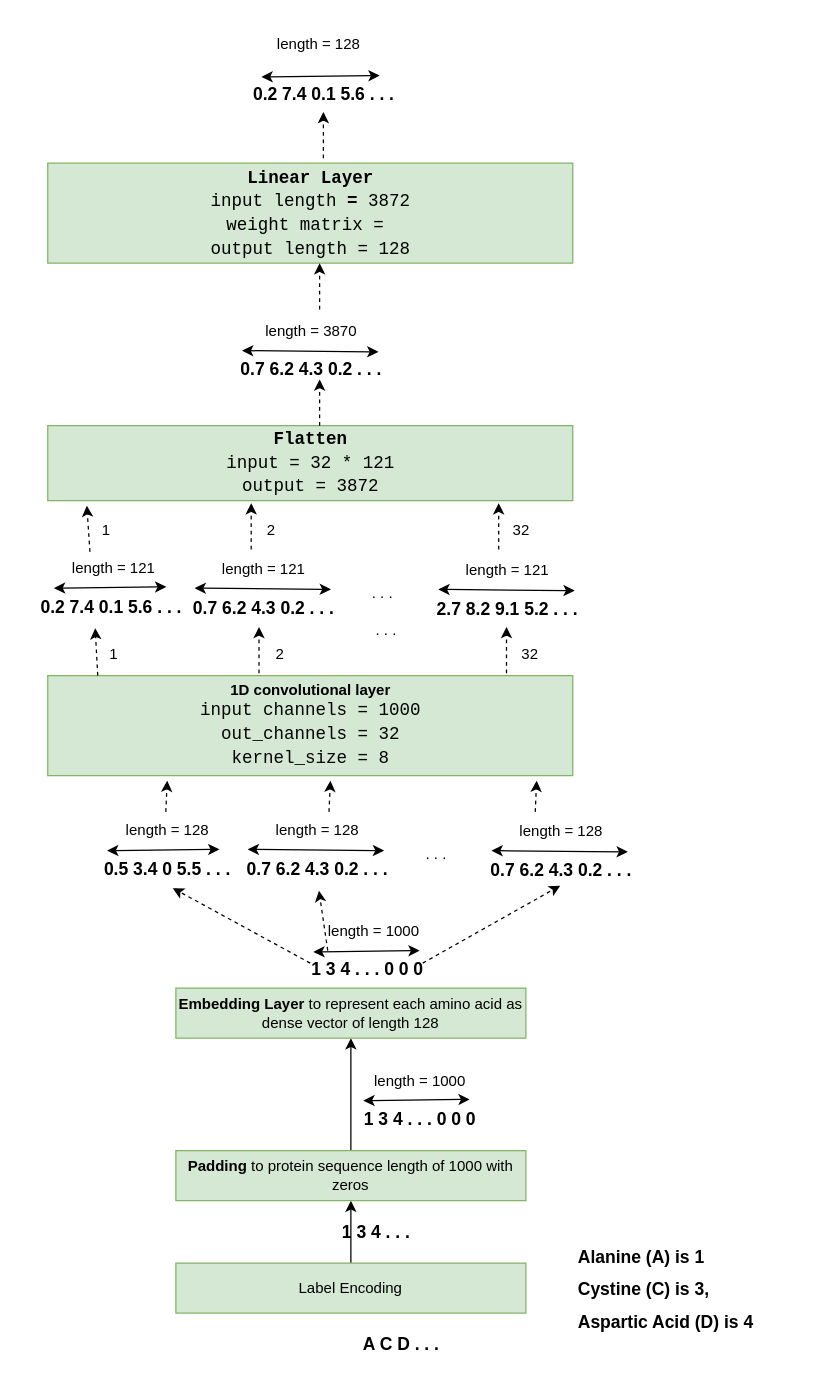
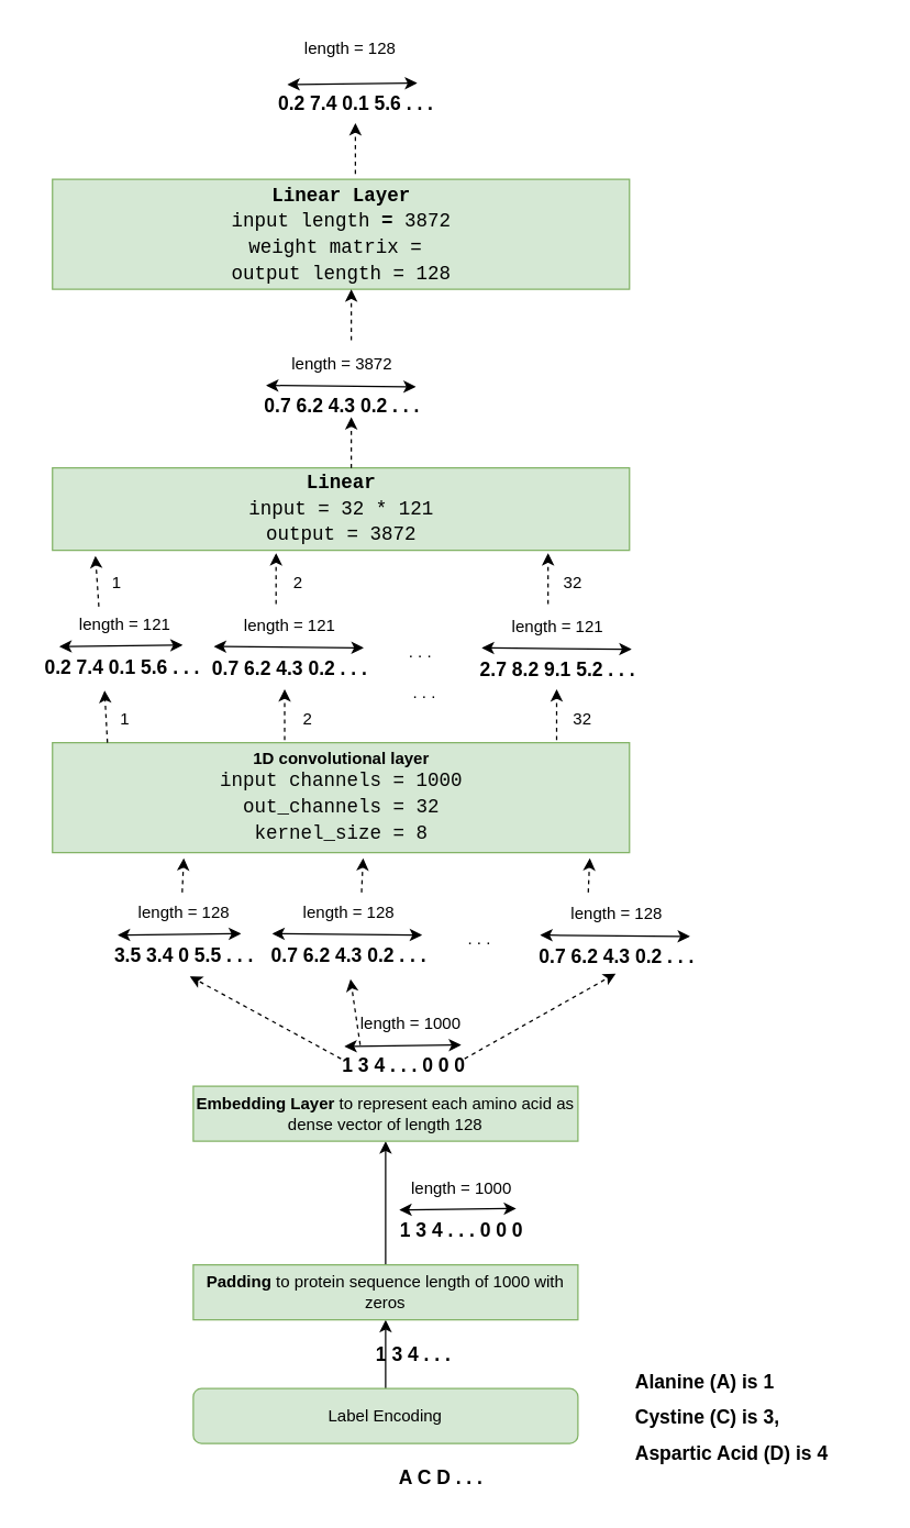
- <mxCell id="63" value="length = 3870" style="text;html=1;align=center;verticalAlign=middle;resizable=0;points=[];autosize=1;strokeColor=none;fillColor=none;" vertex="1" parent="1"><mxGeometry x="197.98" y="250" width="100" height="30" as="geometry" /></mxCell>
+ <mxCell id="63" value="length = 3872" style="text;html=1;align=center;verticalAlign=middle;resizable=0;points=[];autosize=1;strokeColor=none;fillColor=none;" vertex="1" parent="1"><mxGeometry x="197.98" y="250" width="100" height="30" as="geometry" /></mxCell>
- <mxCell id="61" value="&lt;div&gt;&lt;div style=&quot;font-family: Consolas, &amp;quot;Courier New&amp;quot;, monospace; font-size: 14px; line-height: 19px; white-space: pre;&quot;&gt;&lt;b&gt;Flatten&lt;/b&gt;&lt;/div&gt;&lt;/div&gt;&lt;div style=&quot;font-family: Consolas, &amp;quot;Courier New&amp;quot;, monospace; font-size: 14px; line-height: 19px; white-space: pre;&quot;&gt;input = 32 * 121&lt;/div&gt;&lt;div style=&quot;font-family: Consolas, &amp;quot;Courier New&amp;quot;, monospace; font-size: 14px; line-height: 19px; white-space: pre;&quot;&gt;output = 3872&lt;/div&gt;" style="rounded=0;whiteSpace=wrap;html=1;fillColor=#d5e8d4;strokeColor=#82b366;" vertex="1" parent="1"><mxGeometry x="37.5" y="340" width="420" height="60" as="geometry" /></mxCell>
+ <mxCell id="61" value="&lt;div&gt;&lt;div style=&quot;font-family: Consolas, &amp;quot;Courier New&amp;quot;, monospace; font-size: 14px; line-height: 19px; white-space: pre;&quot;&gt;&lt;b&gt;Linear&lt;/b&gt;&lt;/div&gt;&lt;/div&gt;&lt;div style=&quot;font-family: Consolas, &amp;quot;Courier New&amp;quot;, monospace; font-size: 14px; line-height: 19px; white-space: pre;&quot;&gt;input = 32 * 121&lt;/div&gt;&lt;div style=&quot;font-family: Consolas, &amp;quot;Courier New&amp;quot;, monospace; font-size: 14px; line-height: 19px; white-space: pre;&quot;&gt;output = 3872&lt;/div&gt;" style="rounded=0;whiteSpace=wrap;html=1;fillColor=#d5e8d4;strokeColor=#82b366;" vertex="1" parent="1"><mxGeometry x="37.5" y="340" width="420" height="60" as="geometry" /></mxCell>
- <mxCell id="15" value="0.5 3.4 0 5.5 . . ." style="text;html=1;align=center;verticalAlign=middle;resizable=0;points=[];autosize=1;strokeColor=none;fillColor=none;fontSize=14;fontStyle=1" parent="1" vertex="1"><mxGeometry x="72.5" y="680" width="120" height="30" as="geometry" /></mxCell>
+ <mxCell id="15" value="3.5 3.4 0 5.5 . . ." style="text;html=1;align=center;verticalAlign=middle;resizable=0;points=[];autosize=1;strokeColor=none;fillColor=none;fontSize=14;fontStyle=1" parent="1" vertex="1"><mxGeometry x="72.5" y="680" width="120" height="30" as="geometry" /></mxCell>
- <mxCell id="3" value="Label Encoding" style="rounded=0;whiteSpace=wrap;html=1;fillColor=#d5e8d4;strokeColor=#82b366;" parent="1" vertex="1"><mxGeometry x="140" y="1010" width="280" height="40" as="geometry" /></mxCell>
+ <mxCell id="3" value="Label Encoding" style="whiteSpace=wrap;html=1;fillColor=#d5e8d4;strokeColor=#82b366;rounded=1;" parent="1" vertex="1"><mxGeometry x="140" y="1010" width="280" height="40" as="geometry" /></mxCell>
